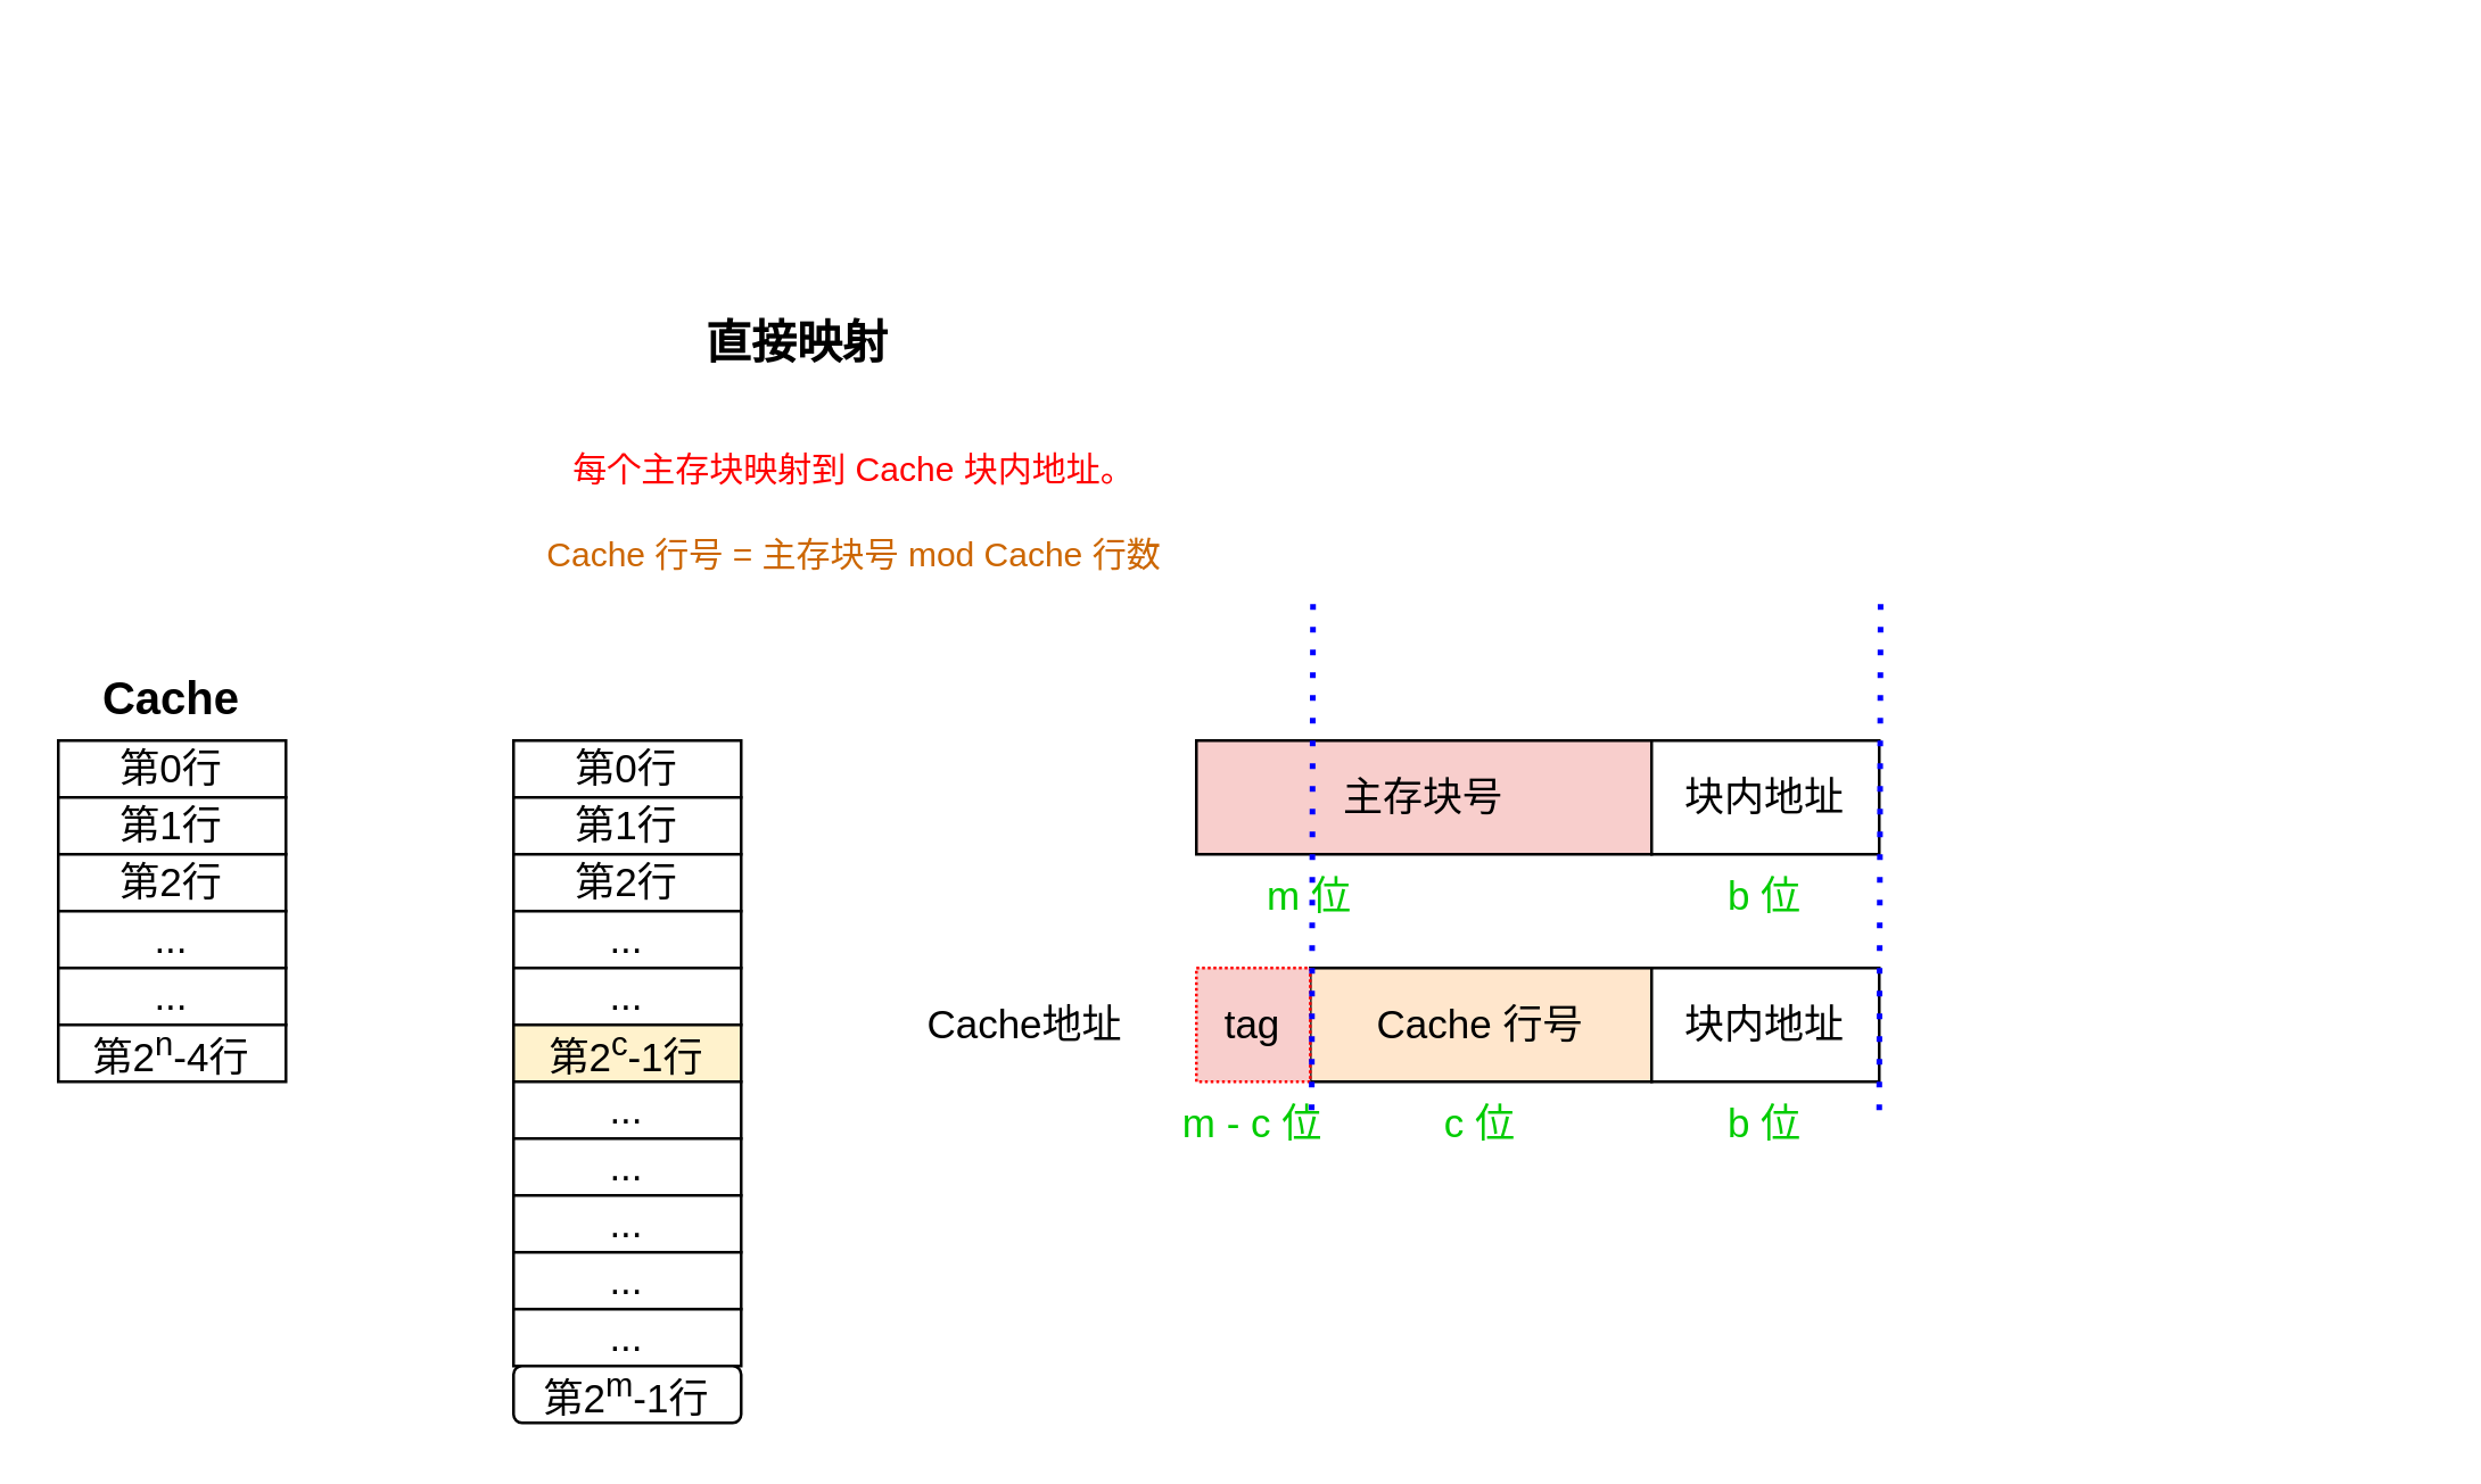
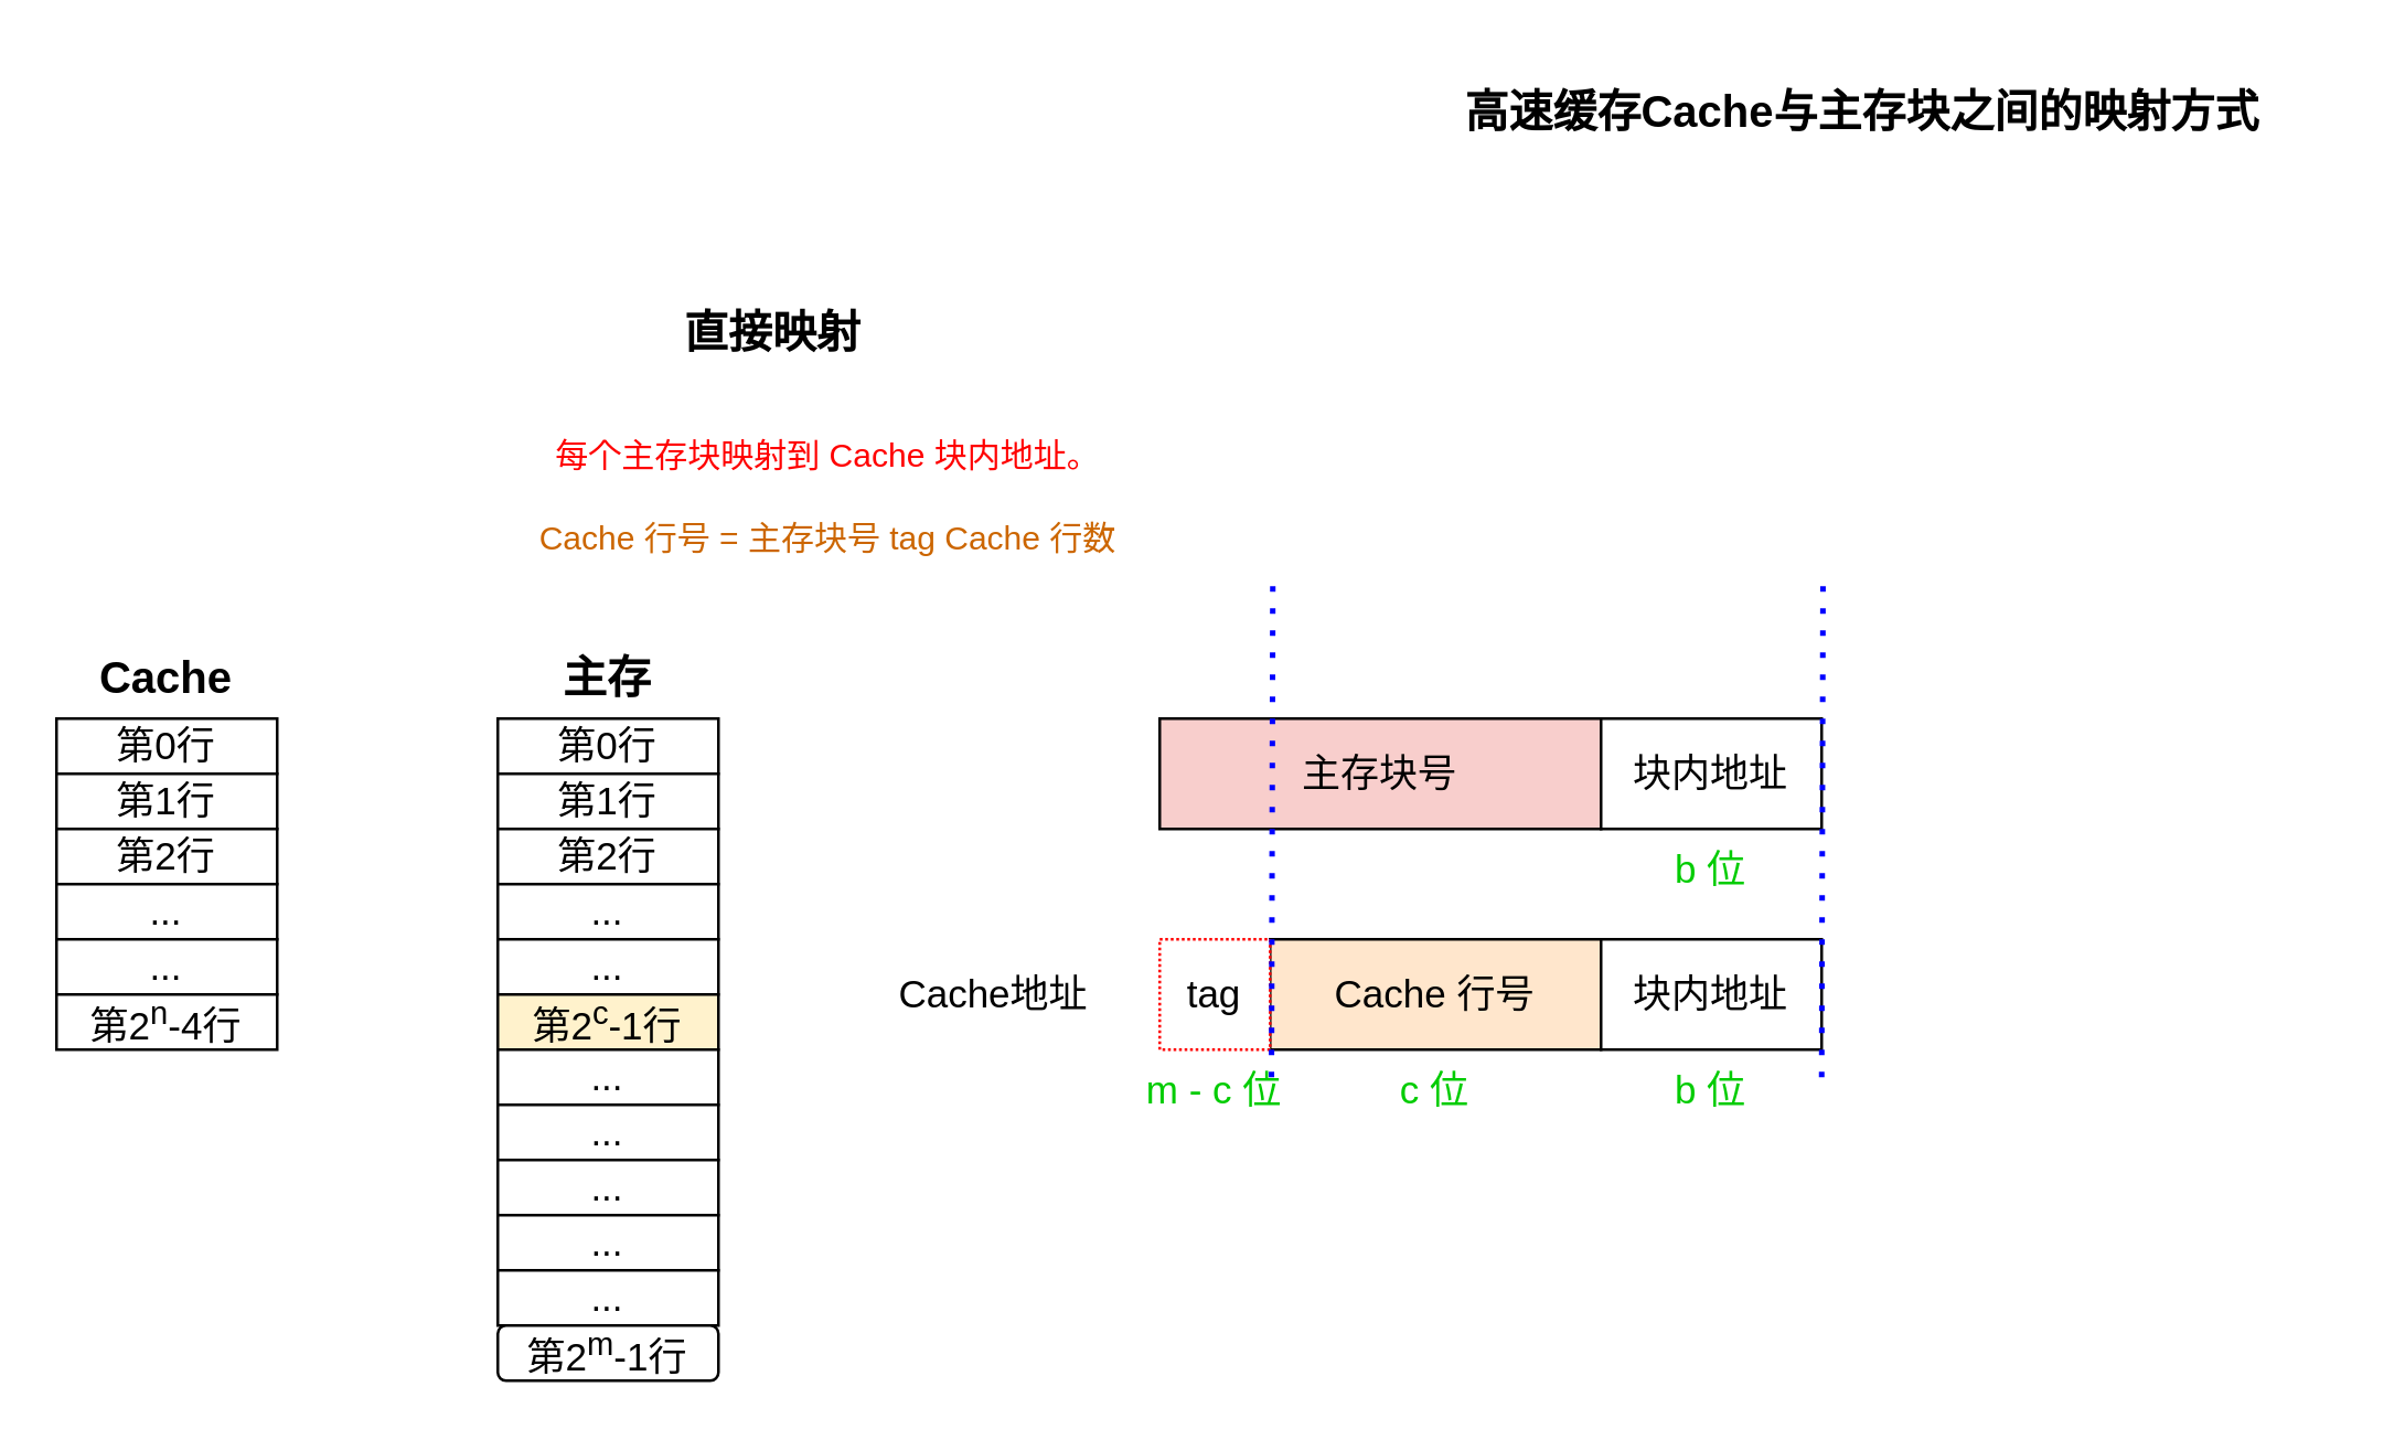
+ <mxCell id="2" value="高速缓存Cache与主存块之间的映射方式" style="text;html=1;align=center;verticalAlign=middle;whiteSpace=wrap;rounded=0;fontSize=16;fontStyle=1" vertex="1" parent="1"><mxGeometry x="500" y="20" width="350" height="40" as="geometry" /></mxCell>
- <mxCell id="33" value="&lt;font style=&quot;color: rgb(204, 102, 0);&quot;&gt;Cache 行号 = 主存块号 mod Cache 行数&lt;/font&gt;" style="text;html=1;align=center;verticalAlign=middle;whiteSpace=wrap;rounded=0;" vertex="1" parent="1"><mxGeometry x="180" y="180" width="240" height="30" as="geometry" /></mxCell>
+ <mxCell id="33" value="&lt;font style=&quot;color: rgb(204, 102, 0);&quot;&gt;Cache 行号 = 主存块号 tag Cache 行数&lt;/font&gt;" style="text;html=1;align=center;verticalAlign=middle;whiteSpace=wrap;rounded=0;" vertex="1" parent="1"><mxGeometry x="180" y="180" width="240" height="30" as="geometry" /></mxCell>
+ <mxCell id="10" value="主存" style="text;html=1;align=center;verticalAlign=middle;whiteSpace=wrap;rounded=0;fontSize=16;fontStyle=1" vertex="1" parent="1"><mxGeometry x="190" y="230" width="60" height="30" as="geometry" /></mxCell>
- <mxCell id="25" value="&lt;font style=&quot;font-size: 14px; color: rgb(0, 204, 0);&quot;&gt;m 位&lt;/font&gt;" style="text;html=1;align=center;verticalAlign=middle;whiteSpace=wrap;rounded=0;" vertex="1" parent="1"><mxGeometry x="430" y="300" width="60" height="30" as="geometry" /></mxCell>
- <mxCell id="35" value="tag" style="rounded=0;whiteSpace=wrap;html=1;fontSize=14;strokeColor=#FF0000;dashed=1;dashPattern=1 1;fillColor=#f8cecc;" vertex="1" parent="1"><mxGeometry x="420" y="340" width="40" height="40" as="geometry" /></mxCell>
+ <mxCell id="35" value="tag" style="rounded=0;whiteSpace=wrap;html=1;fontSize=14;strokeColor=#FF0000;dashed=1;dashPattern=1 1;" vertex="1" parent="1"><mxGeometry x="420" y="340" width="40" height="40" as="geometry" /></mxCell>
